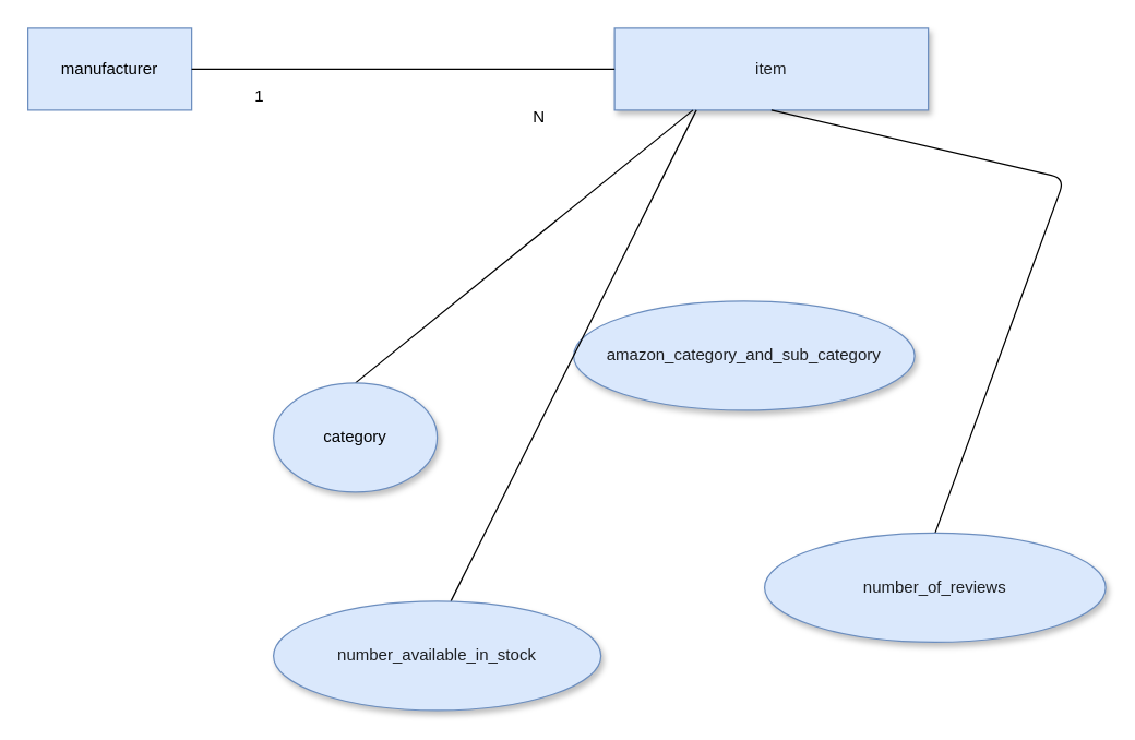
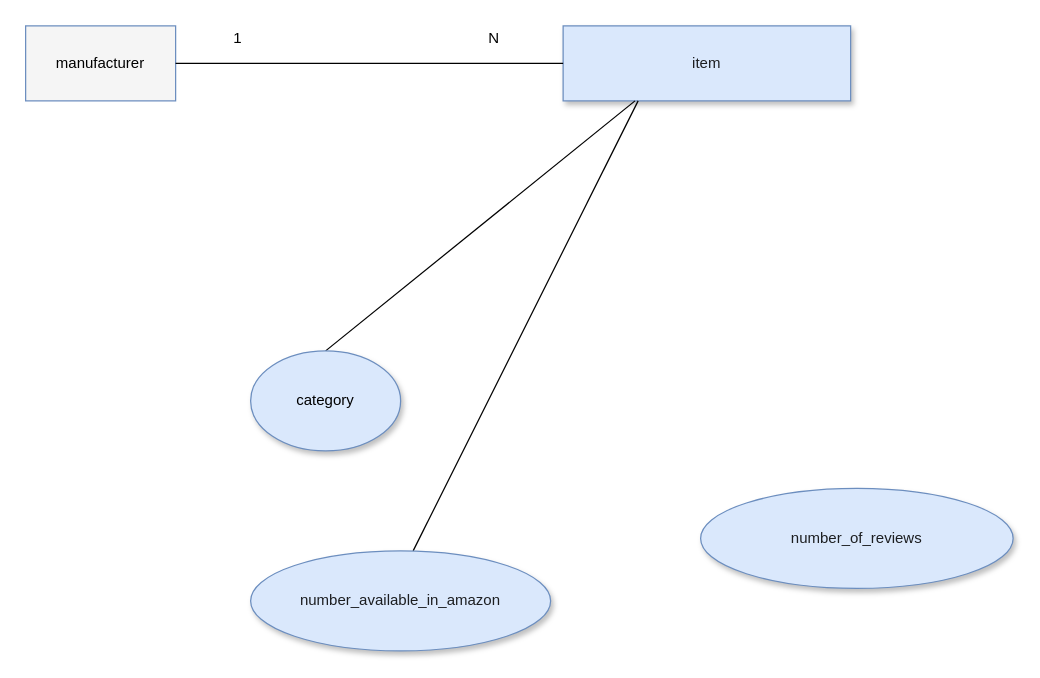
- <mxCell id="2" value="manufacturer" style="rounded=0;whiteSpace=wrap;html=1;hachureGap=4;pointerEvents=0;fillColor=#dae8fc;strokeColor=#6c8ebf;" vertex="1" parent="1"><mxGeometry x="20" y="20" width="120" height="60" as="geometry" /></mxCell>
+ <mxCell id="2" value="manufacturer" style="rounded=0;whiteSpace=wrap;html=1;hachureGap=4;pointerEvents=0;fillColor=#f5f5f5;strokeColor=#6c8ebf;" vertex="1" parent="1"><mxGeometry x="20" y="20" width="120" height="60" as="geometry" /></mxCell>
- <mxCell id="5" value="1" style="text;html=1;strokeColor=none;fillColor=none;align=center;verticalAlign=middle;whiteSpace=wrap;rounded=0;shadow=1;hachureGap=4;pointerEvents=0;" vertex="1" parent="1"><mxGeometry x="170" y="60" width="40" height="20" as="geometry" /></mxCell>
+ <mxCell id="5" value="1" style="text;html=1;strokeColor=none;fillColor=none;align=center;verticalAlign=middle;whiteSpace=wrap;rounded=0;shadow=1;hachureGap=4;pointerEvents=0;" vertex="1" parent="1"><mxGeometry x="170" y="20" width="40" height="20" as="geometry" /></mxCell>
- <mxCell id="6" value="N" style="text;html=1;strokeColor=none;fillColor=none;align=center;verticalAlign=middle;whiteSpace=wrap;rounded=0;shadow=1;hachureGap=4;pointerEvents=0;" vertex="1" parent="1"><mxGeometry x="375" y="75" width="40" height="20" as="geometry" /></mxCell>
+ <mxCell id="6" value="N" style="text;html=1;strokeColor=none;fillColor=none;align=center;verticalAlign=middle;whiteSpace=wrap;rounded=0;shadow=1;hachureGap=4;pointerEvents=0;" vertex="1" parent="1"><mxGeometry x="375" y="20" width="40" height="20" as="geometry" /></mxCell>
- <mxCell id="12" value="" style="endArrow=none;html=1;startSize=14;endSize=14;sourcePerimeterSpacing=8;targetPerimeterSpacing=8;entryX=0.5;entryY=1;entryDx=0;entryDy=0;exitX=0.5;exitY=0;exitDx=0;exitDy=0;" edge="1" parent="1" source="13" target="3"><mxGeometry width="50" height="50" relative="1" as="geometry"><mxPoint x="750" y="390" as="sourcePoint" /><mxPoint x="460" y="200" as="targetPoint" /><Array as="points"><mxPoint x="780" y="130" /></Array></mxGeometry></mxCell>
- <mxCell id="7" value="&lt;span style=&quot;color: rgba(0 , 0 , 0 , 0.87) ; text-align: right&quot;&gt;amazon_category_and_sub_category&lt;/span&gt;" style="ellipse;whiteSpace=wrap;html=1;shadow=1;hachureGap=4;pointerEvents=0;fillColor=#dae8fc;strokeColor=#6c8ebf;" vertex="1" parent="1"><mxGeometry x="420" y="220" width="250" height="80" as="geometry" /></mxCell>
- <mxCell id="11" value="&lt;span style=&quot;font-style: normal ; letter-spacing: normal ; text-indent: 0px ; text-transform: none ; word-spacing: 0px ; text-decoration: none ; color: rgba(0 , 0 , 0 , 0.87) ; font-size: 12px ; text-align: right ; float: none ; display: inline&quot;&gt;number_available_in_stock&lt;/span&gt;" style="ellipse;whiteSpace=wrap;html=1;shadow=1;hachureGap=4;pointerEvents=0;fillColor=#dae8fc;strokeColor=#6c8ebf;" vertex="1" parent="1"><mxGeometry x="200" y="440" width="240" height="80" as="geometry" /></mxCell>
+ <mxCell id="11" value="&lt;span style=&quot;font-style: normal ; letter-spacing: normal ; text-indent: 0px ; text-transform: none ; word-spacing: 0px ; text-decoration: none ; color: rgba(0 , 0 , 0 , 0.87) ; font-size: 12px ; text-align: right ; float: none ; display: inline&quot;&gt;number_available_in_amazon&lt;/span&gt;" style="ellipse;whiteSpace=wrap;html=1;shadow=1;hachureGap=4;pointerEvents=0;fillColor=#dae8fc;strokeColor=#6c8ebf;" vertex="1" parent="1"><mxGeometry x="200" y="440" width="240" height="80" as="geometry" /></mxCell>
